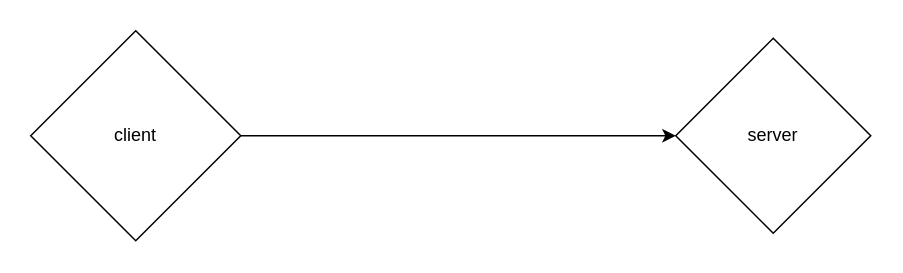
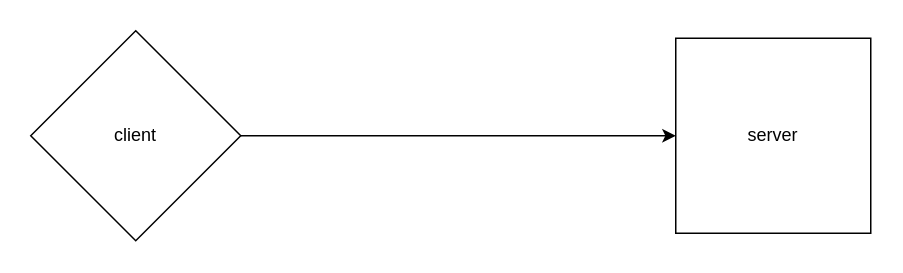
- <mxCell id="4" value="server" style="rhombus;whiteSpace=wrap;html=1;aspect=fixed;" vertex="1" parent="1"><mxGeometry x="450" y="25" width="130" height="130" as="geometry" /></mxCell>
+ <mxCell id="4" value="server" style="whiteSpace=wrap;html=1;aspect=fixed;" vertex="1" parent="1"><mxGeometry x="450" y="25" width="130" height="130" as="geometry" /></mxCell>
